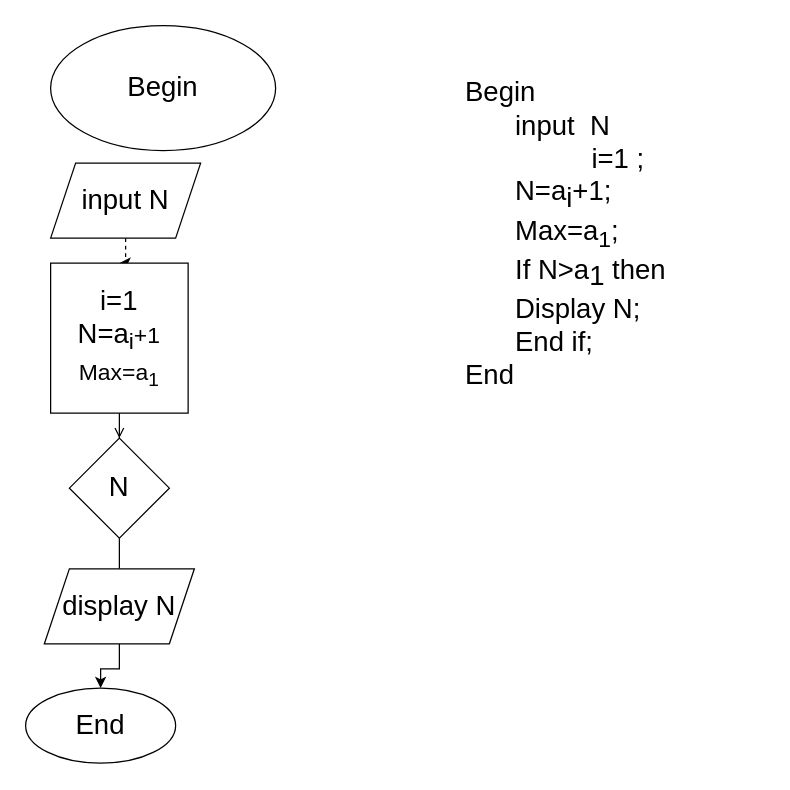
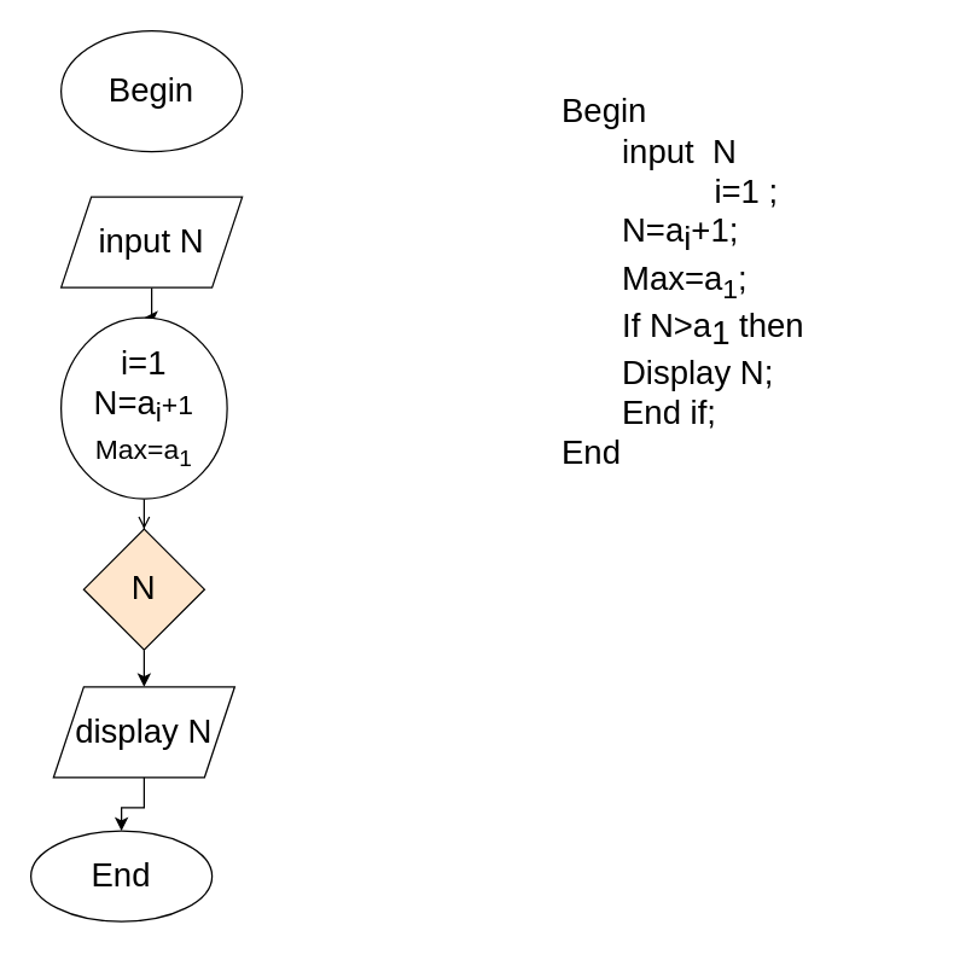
- <mxCell id="3" value="Begin" style="ellipse;whiteSpace=wrap;html=1;fontSize=22;" vertex="1" parent="1"><mxGeometry x="40" y="20" width="180" height="100" as="geometry" /></mxCell>
+ <mxCell id="3" value="Begin" style="ellipse;whiteSpace=wrap;html=1;fontSize=22;" vertex="1" parent="1"><mxGeometry x="40" y="20" width="120" height="80" as="geometry" /></mxCell>
- <mxCell id="4" value="" style="edgeStyle=orthogonalEdgeStyle;rounded=0;orthogonalLoop=1;jettySize=auto;html=1;fontSize=22;dashed=1;" edge="1" parent="1" source="5" target="7"><mxGeometry relative="1" as="geometry" /></mxCell>
+ <mxCell id="4" value="" style="edgeStyle=orthogonalEdgeStyle;rounded=0;orthogonalLoop=1;jettySize=auto;html=1;fontSize=22;" edge="1" parent="1" source="5" target="7"><mxGeometry relative="1" as="geometry" /></mxCell>
- <mxCell id="7" value="i=1&lt;br&gt;N=a&lt;sub&gt;i&lt;/sub&gt;&lt;span style=&quot;font-size: 18.333px;&quot;&gt;+1&lt;br&gt;Max=a&lt;sub&gt;1&lt;/sub&gt;&lt;br&gt;&lt;/span&gt;" style="whiteSpace=wrap;html=1;fontSize=22;" vertex="1" parent="1"><mxGeometry x="40" y="210" width="110" height="120" as="geometry" /></mxCell>
+ <mxCell id="7" value="i=1&lt;br&gt;N=a&lt;sub&gt;i&lt;/sub&gt;&lt;span style=&quot;font-size: 18.333px;&quot;&gt;+1&lt;br&gt;Max=a&lt;sub&gt;1&lt;/sub&gt;&lt;br&gt;&lt;/span&gt;" style="ellipse;whiteSpace=wrap;html=1;fontSize=22;" vertex="1" parent="1"><mxGeometry x="40" y="210" width="110" height="120" as="geometry" /></mxCell>
- <mxCell id="9" value="N" style="rhombus;whiteSpace=wrap;html=1;fontSize=22;" vertex="1" parent="1"><mxGeometry x="55" y="350" width="80" height="80" as="geometry" /></mxCell>
+ <mxCell id="9" value="N" style="rhombus;whiteSpace=wrap;html=1;fontSize=22;fillColor=#ffe6cc;" vertex="1" parent="1"><mxGeometry x="55" y="350" width="80" height="80" as="geometry" /></mxCell>
- <mxCell id="8" value="" style="edgeStyle=orthogonalEdgeStyle;rounded=0;orthogonalLoop=1;jettySize=auto;html=1;fontSize=22;endArrow=none;" edge="1" parent="1" source="9" target="11"><mxGeometry relative="1" as="geometry" /></mxCell>
+ <mxCell id="8" value="" style="edgeStyle=orthogonalEdgeStyle;rounded=0;orthogonalLoop=1;jettySize=auto;html=1;fontSize=22;" edge="1" parent="1" source="9" target="11"><mxGeometry relative="1" as="geometry" /></mxCell>
